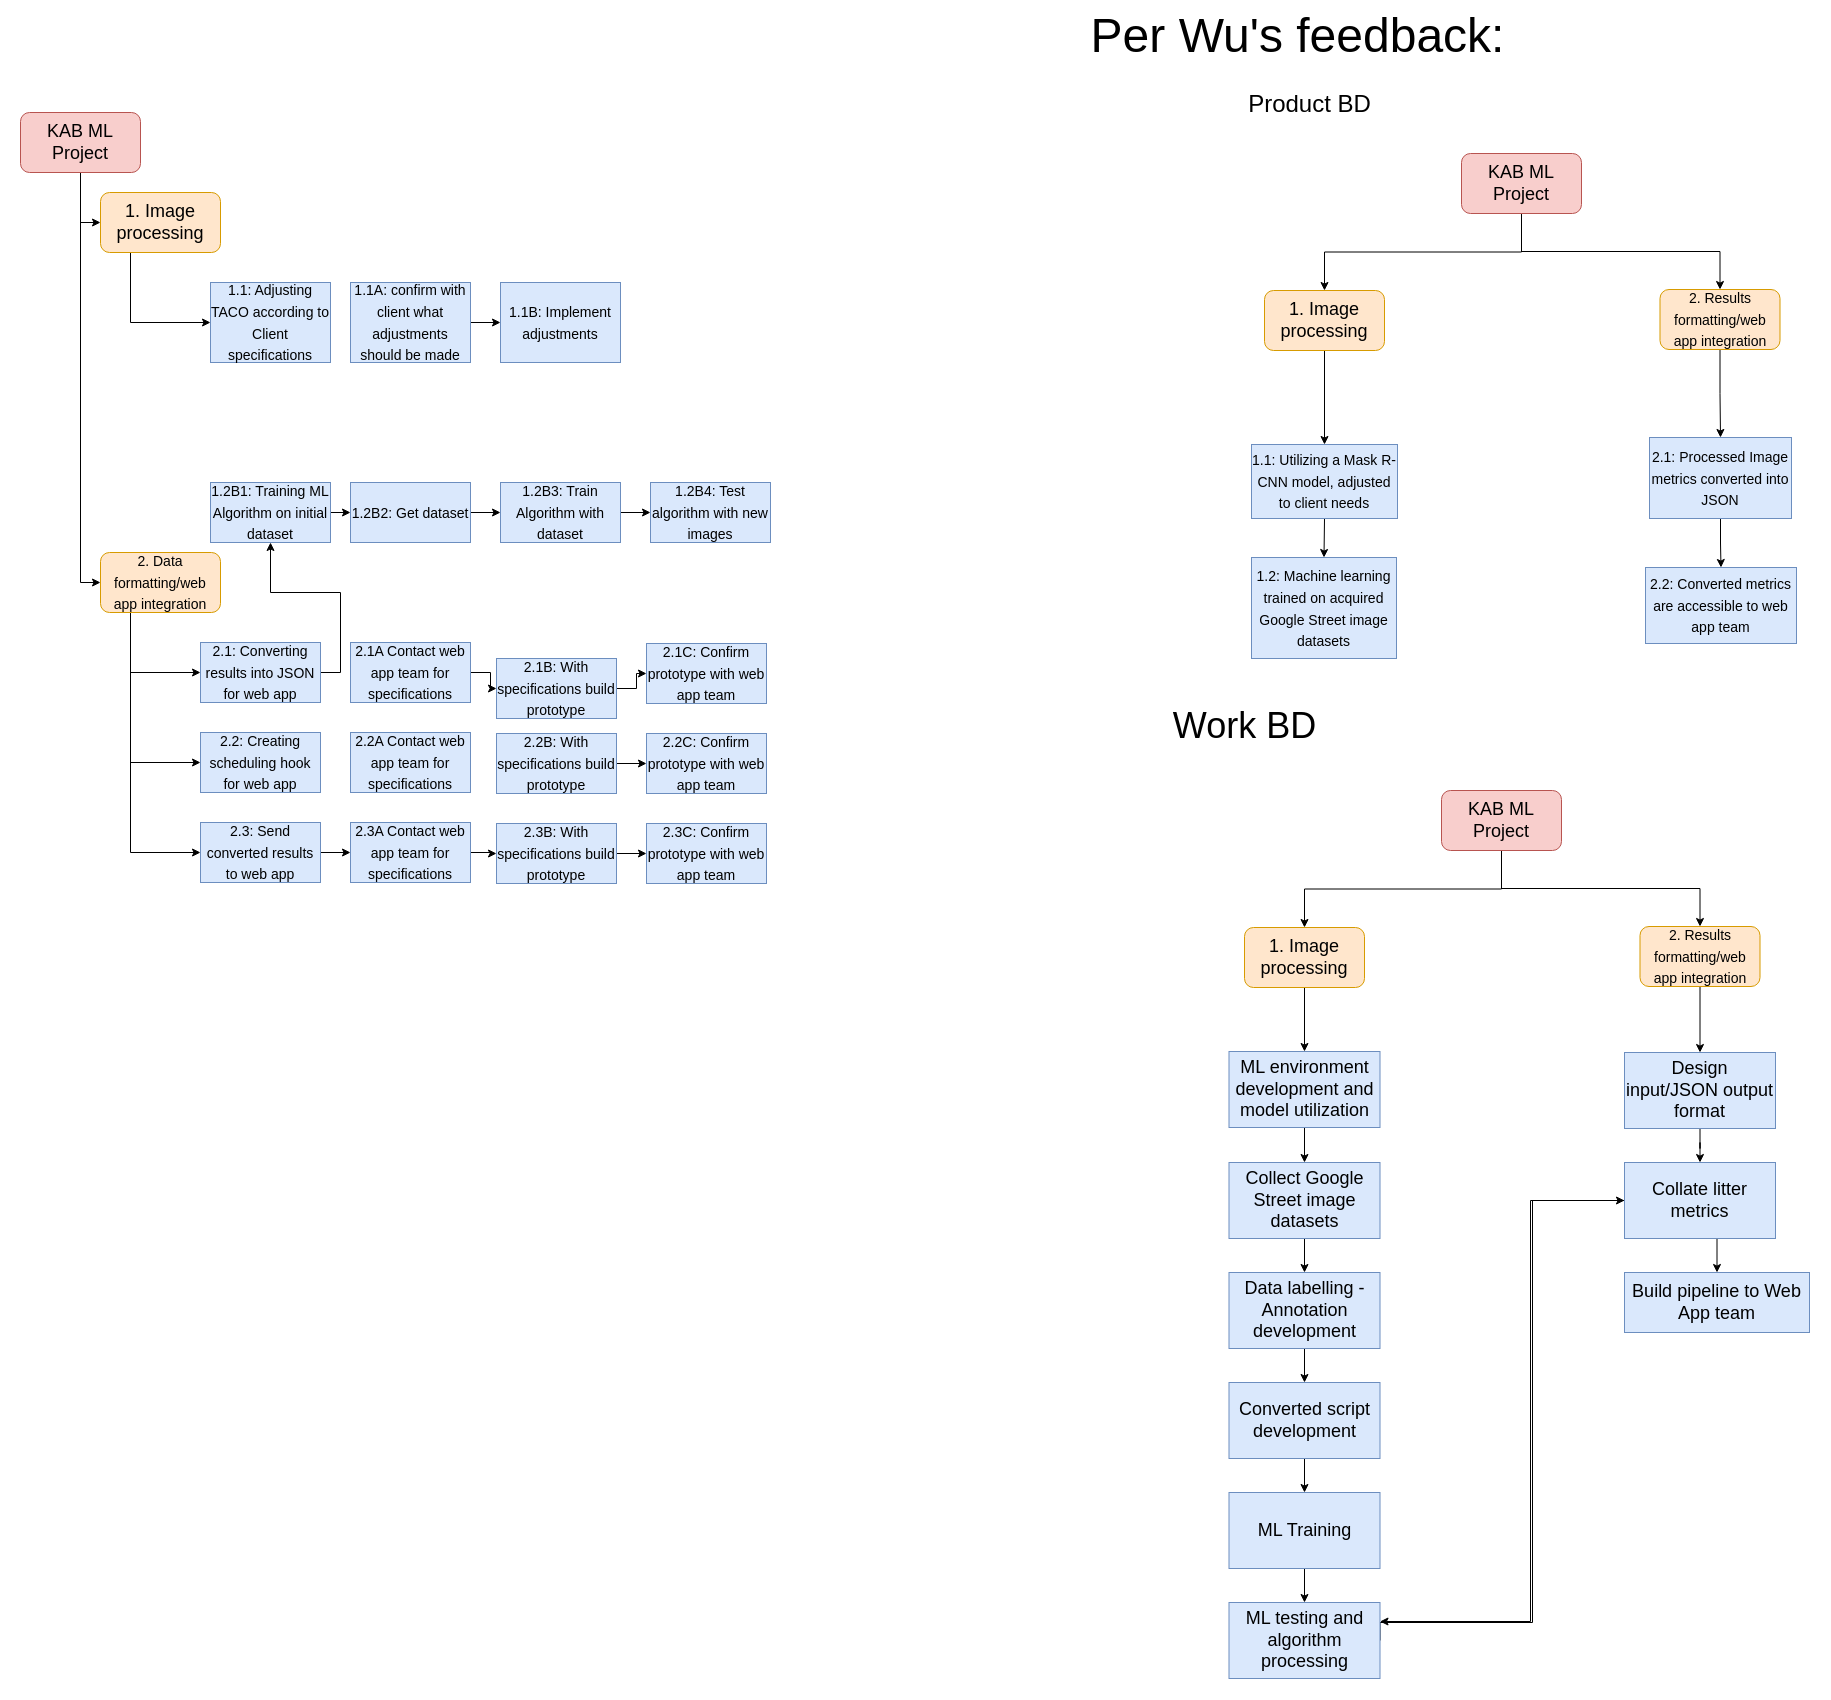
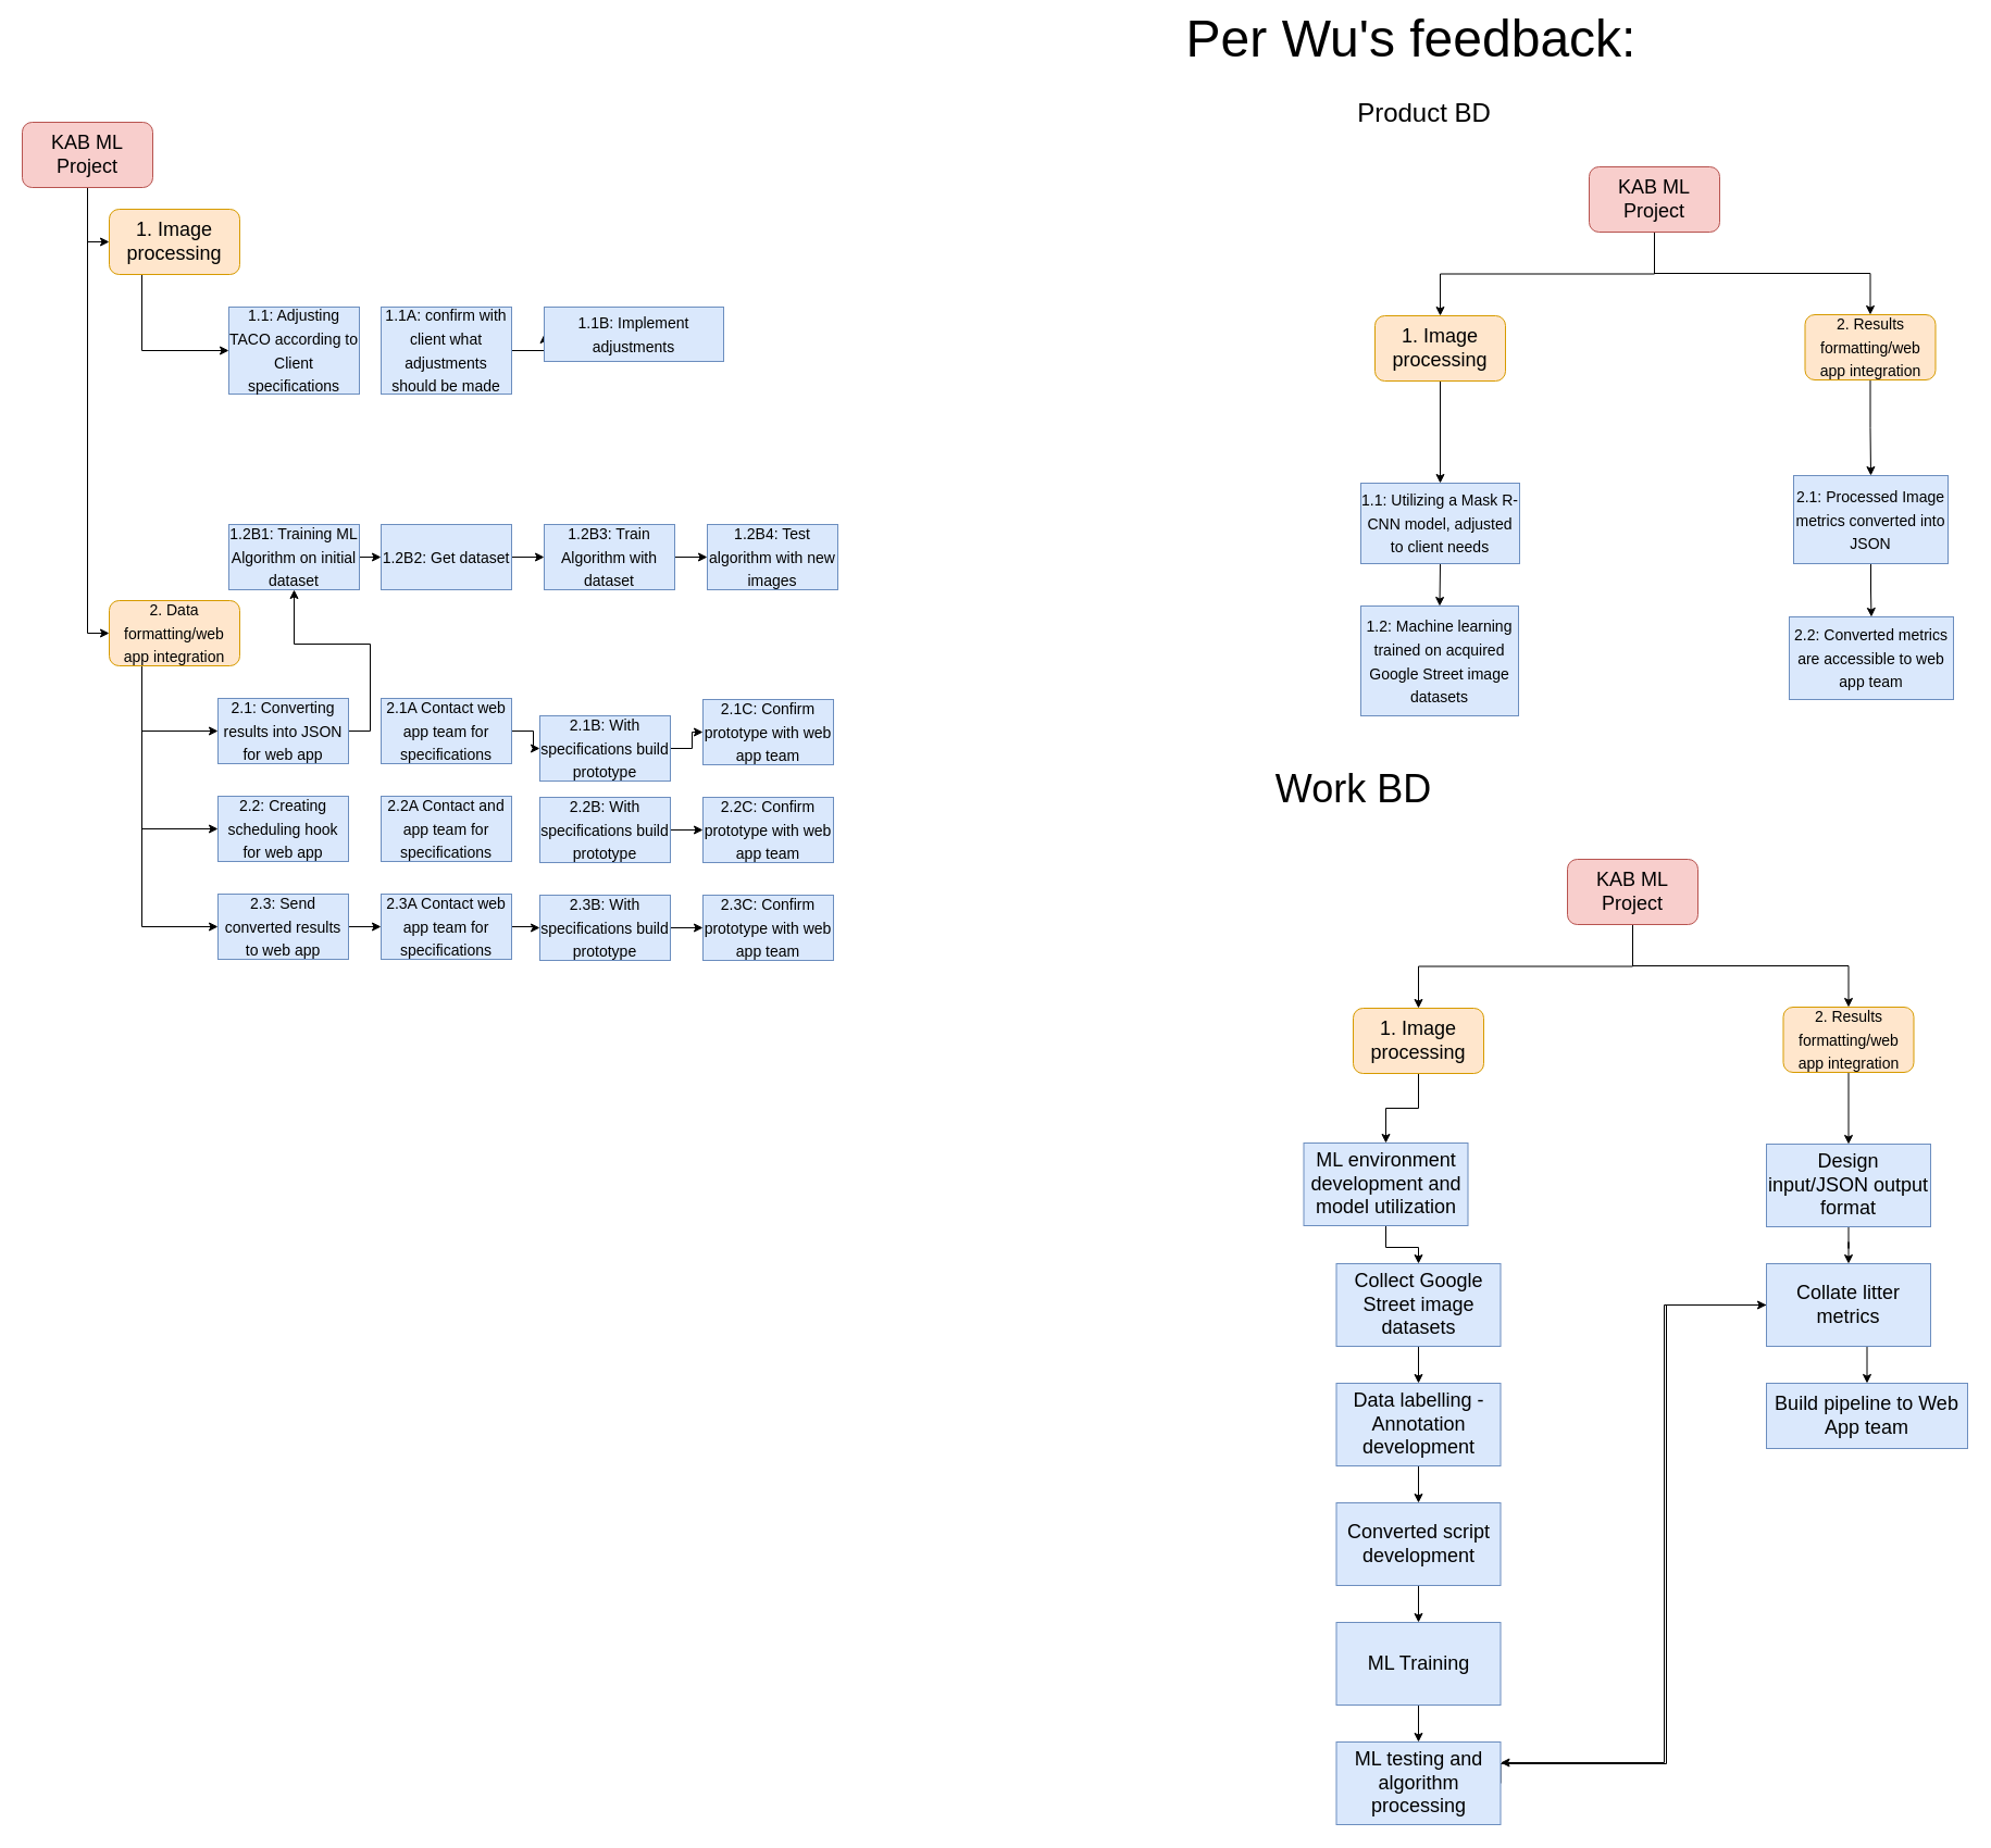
- <mxCell id="40" value="&lt;font style=&quot;font-size: 14px&quot;&gt;1.1B: Implement adjustments&lt;/font&gt;" style="rounded=0;whiteSpace=wrap;html=1;labelBackgroundColor=none;fontSize=18;fillColor=#dae8fc;strokeColor=#6c8ebf;" parent="1" vertex="1"><mxGeometry x="500" y="282" width="120" height="80" as="geometry" /></mxCell>
+ <mxCell id="40" value="&lt;font style=&quot;font-size: 14px&quot;&gt;1.1B: Implement adjustments&lt;/font&gt;" style="rounded=0;whiteSpace=wrap;html=1;labelBackgroundColor=none;fontSize=18;fillColor=#dae8fc;strokeColor=#6c8ebf;" parent="1" vertex="1"><mxGeometry x="500" y="282" width="165" height="50" as="geometry" /></mxCell>
- <mxCell id="15" value="&lt;font style=&quot;font-size: 14px&quot;&gt;2.2A Contact web app team for specifications&lt;/font&gt;" style="rounded=0;whiteSpace=wrap;html=1;labelBackgroundColor=none;fontSize=18;fillColor=#dae8fc;strokeColor=#6c8ebf;" parent="1" vertex="1"><mxGeometry x="350" y="732" width="120" height="60" as="geometry" /></mxCell>
+ <mxCell id="15" value="&lt;font style=&quot;font-size: 14px&quot;&gt;2.2A Contact and app team for specifications&lt;/font&gt;" style="rounded=0;whiteSpace=wrap;html=1;labelBackgroundColor=none;fontSize=18;fillColor=#dae8fc;strokeColor=#6c8ebf;" parent="1" vertex="1"><mxGeometry x="350" y="732" width="120" height="60" as="geometry" /></mxCell>
- <mxCell id="65" value="ML environment development and model utilization" style="rounded=0;whiteSpace=wrap;html=1;labelBackgroundColor=none;fontSize=18;fillColor=#dae8fc;strokeColor=#6c8ebf;" vertex="1" parent="1"><mxGeometry x="1228.5" y="1051" width="151" height="76" as="geometry" /></mxCell>
+ <mxCell id="65" value="ML environment development and model utilization" style="rounded=0;whiteSpace=wrap;html=1;labelBackgroundColor=none;fontSize=18;fillColor=#dae8fc;strokeColor=#6c8ebf;" vertex="1" parent="1"><mxGeometry x="1198.5" y="1051" width="151" height="76" as="geometry" /></mxCell>
